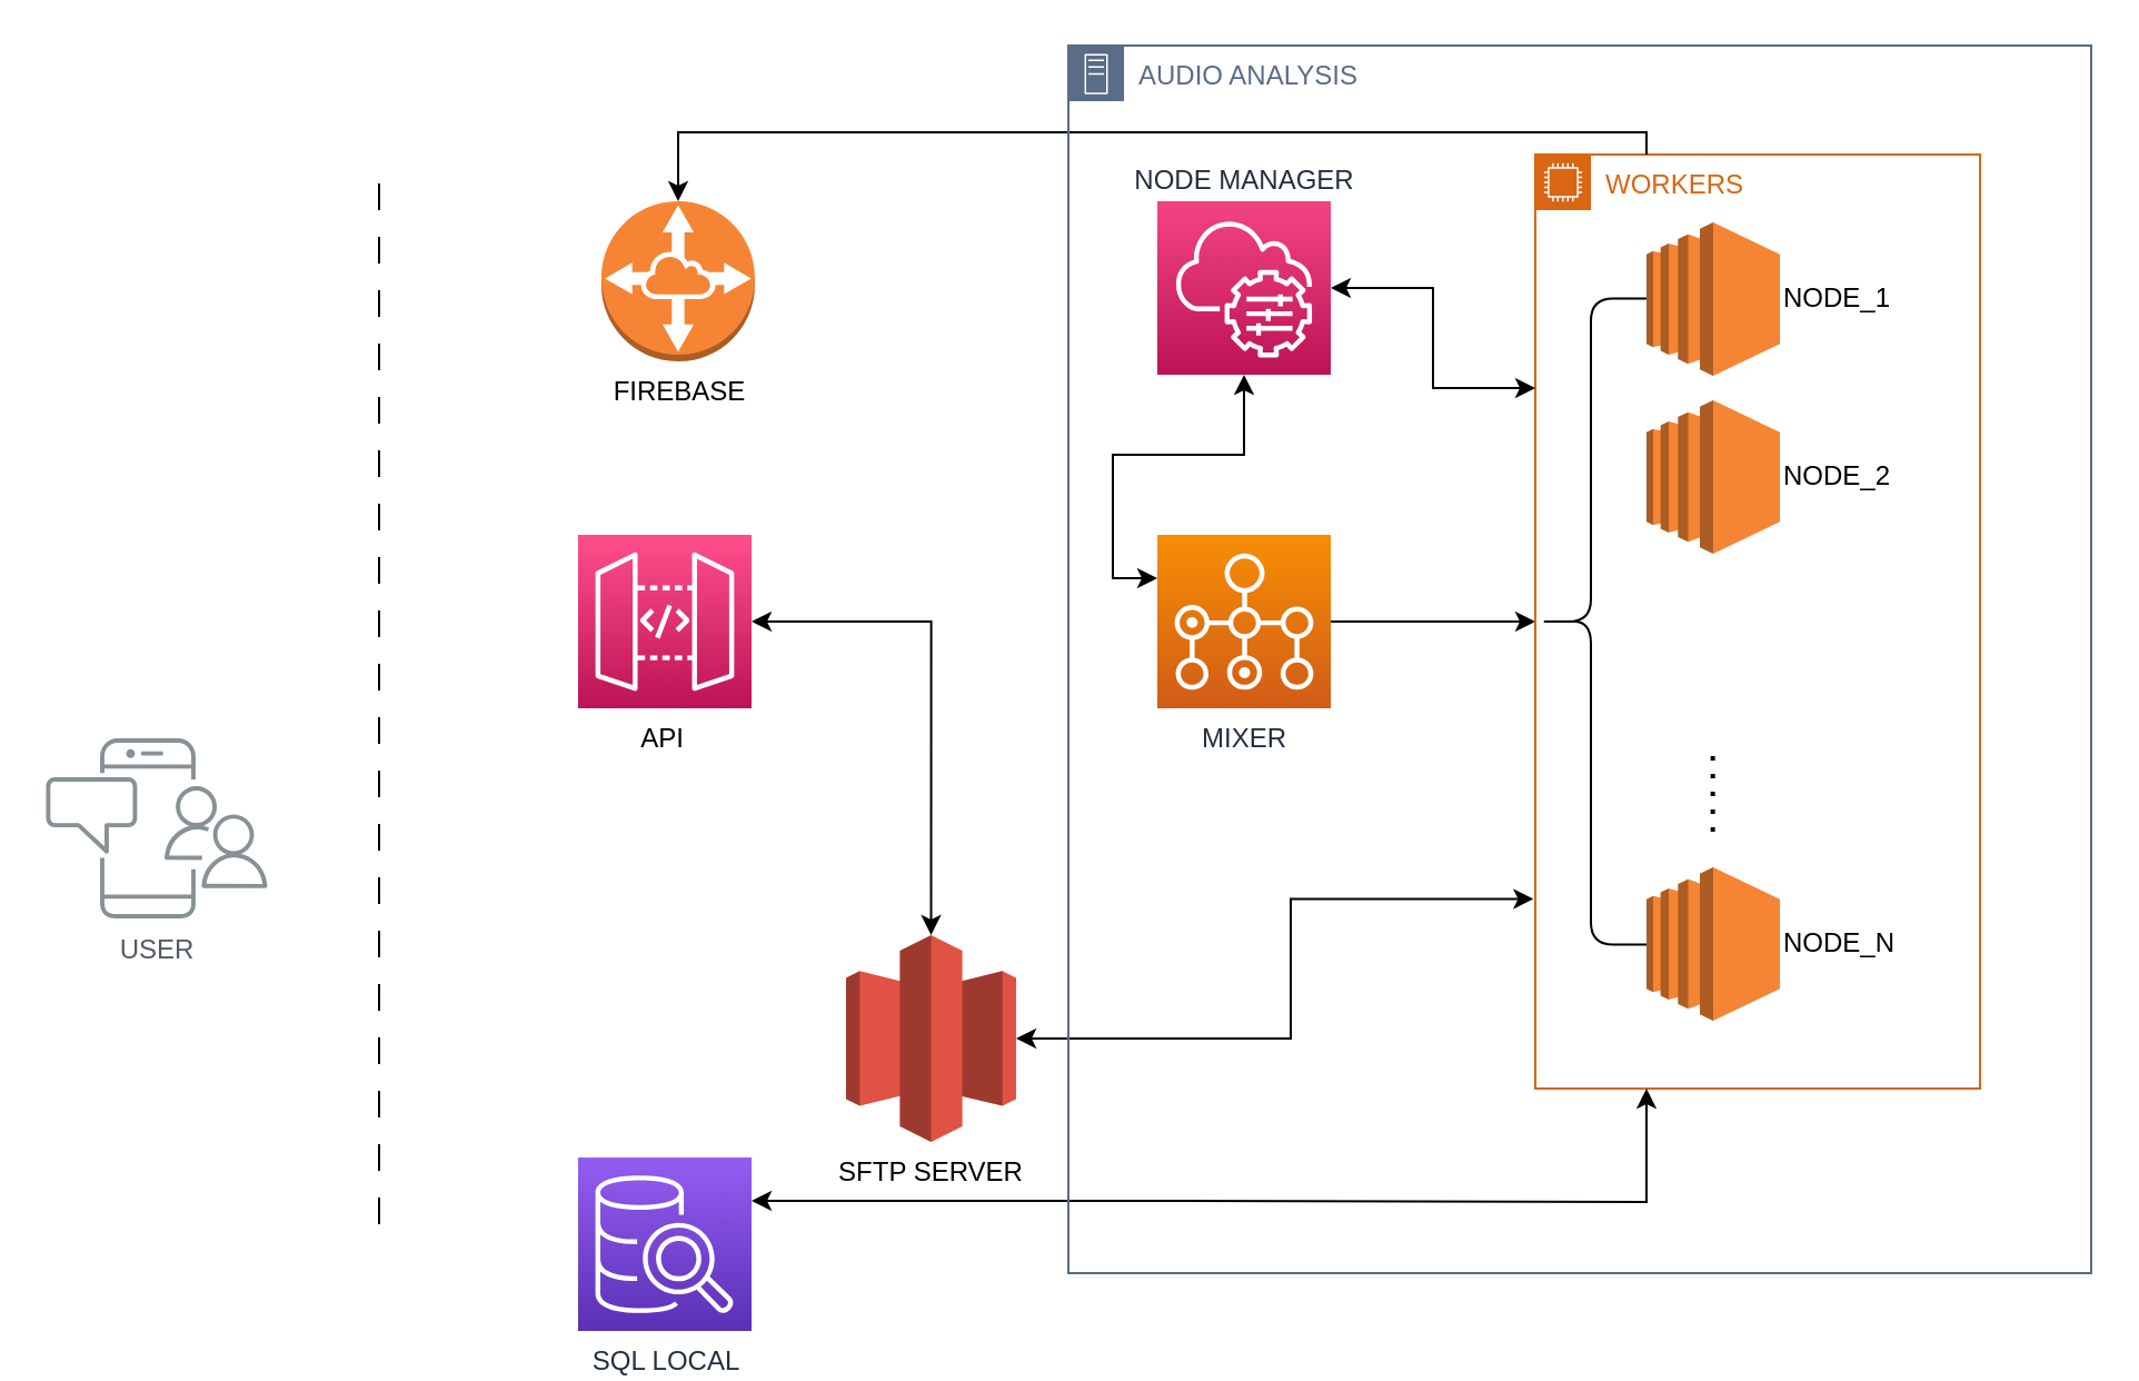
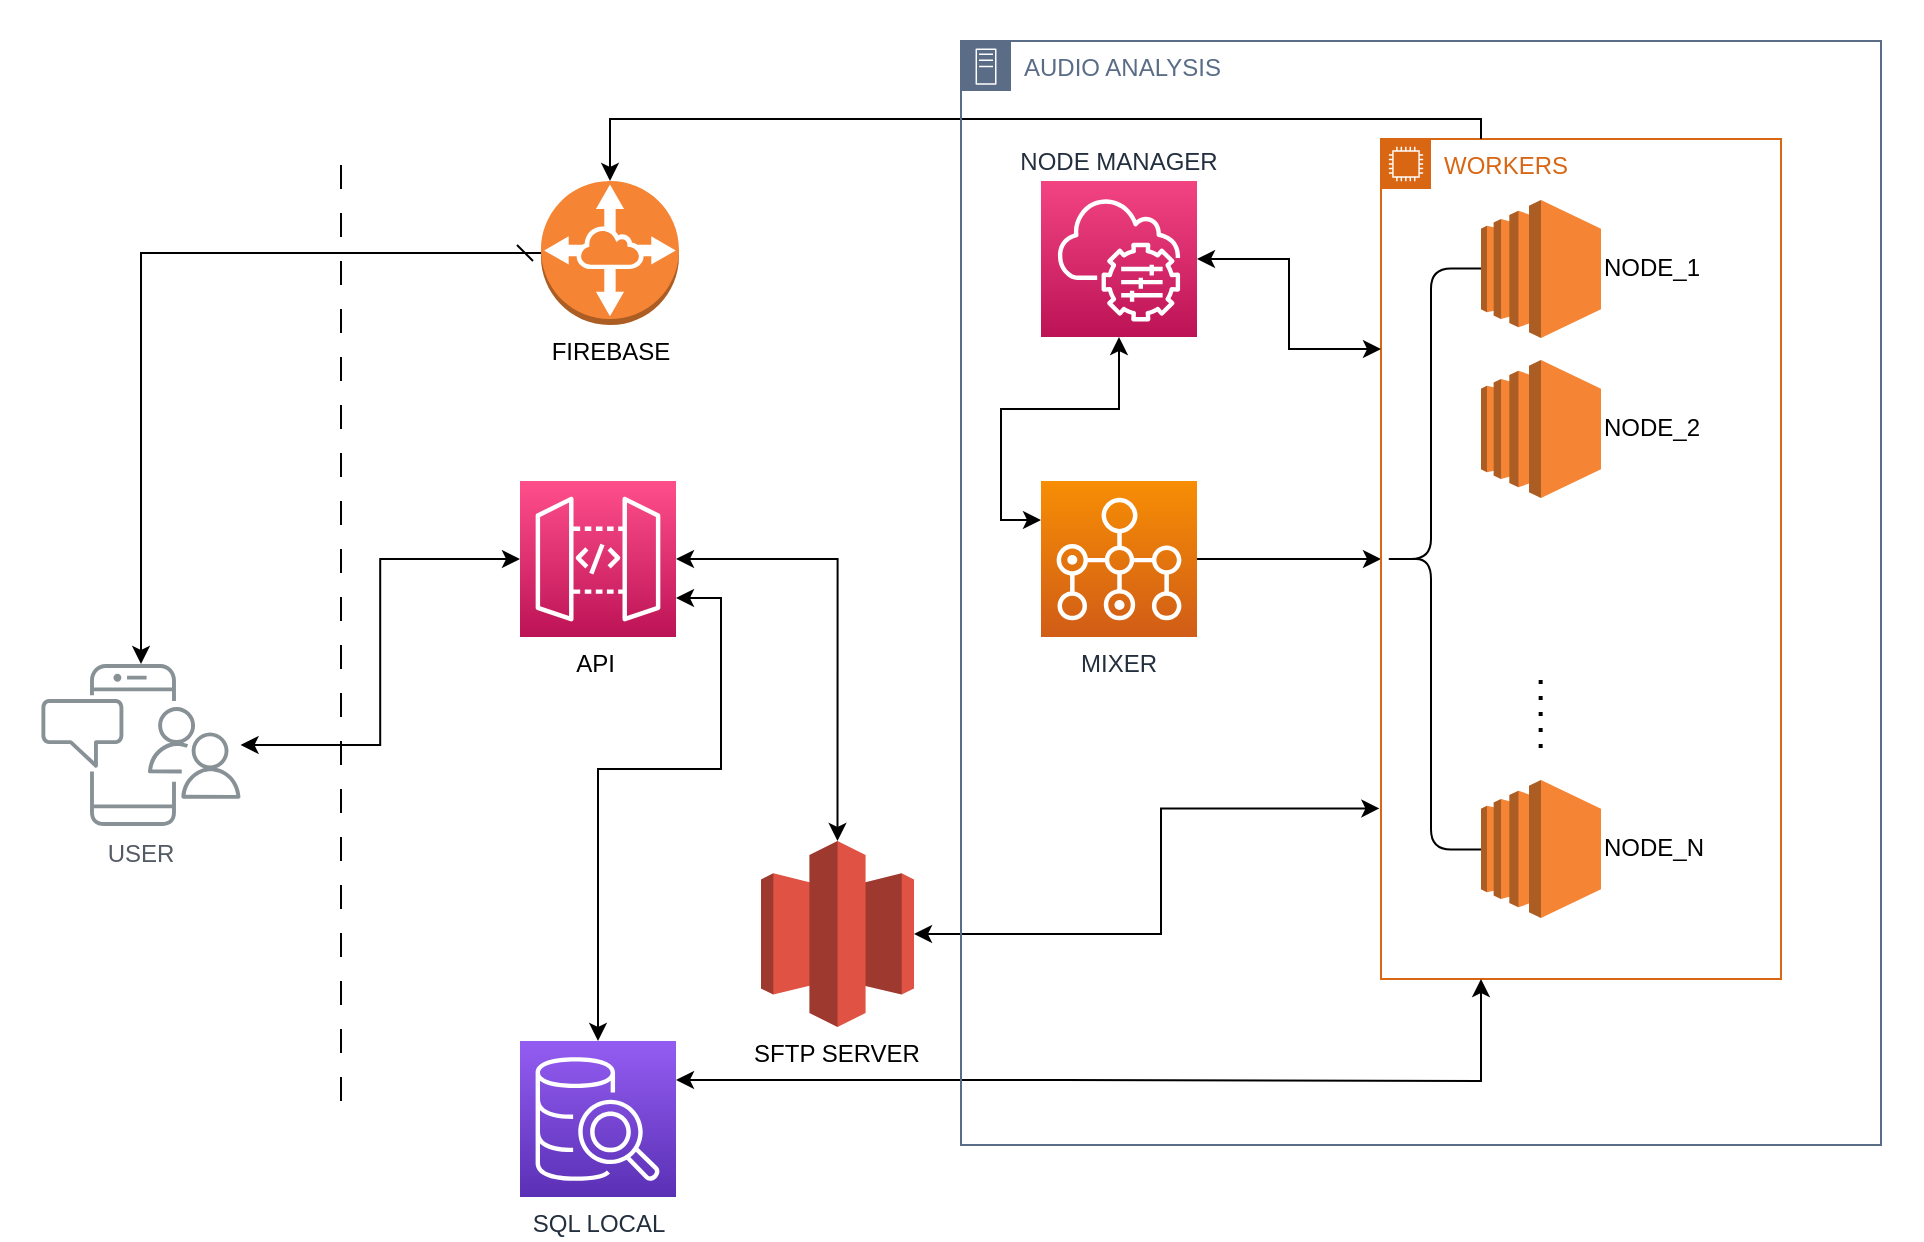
+ <mxCell id="10" value="" style="endArrow=dash;startArrow=classic;html=1;rounded=0;edgeStyle=orthogonalEdgeStyle;entryX=0;entryY=0.5;entryDx=0;entryDy=0;entryPerimeter=0;endFill=0;" parent="1" source="3" target="9" edge="1"><mxGeometry width="50" height="50" relative="1" as="geometry"><mxPoint x="419.5" y="310" as="sourcePoint" /><mxPoint x="80" y="140" as="targetPoint" /><Array as="points"><mxPoint x="70" y="126" /></Array></mxGeometry></mxCell>
+ <mxCell id="5" value="" style="endArrow=classic;html=1;rounded=0;entryX=0;entryY=0.5;entryDx=0;entryDy=0;entryPerimeter=0;edgeStyle=orthogonalEdgeStyle;startArrow=classic;startFill=1;" parent="1" source="3" target="4" edge="1"><mxGeometry width="50" height="50" relative="1" as="geometry"><mxPoint x="419.5" y="310" as="sourcePoint" /><mxPoint x="469.5" y="260" as="targetPoint" /></mxGeometry></mxCell>
+ <mxCell id="7" value="" style="endArrow=classic;html=1;rounded=0;entryX=0.5;entryY=0;entryDx=0;entryDy=0;entryPerimeter=0;exitX=1;exitY=0.75;exitDx=0;exitDy=0;exitPerimeter=0;edgeStyle=orthogonalEdgeStyle;startArrow=classic;startFill=1;" parent="1" source="4" target="6" edge="1"><mxGeometry width="50" height="50" relative="1" as="geometry"><mxPoint x="469.5" y="260" as="sourcePoint" /><mxPoint x="419.5" y="310" as="targetPoint" /><Array as="points"><mxPoint x="360" y="299" /><mxPoint x="360" y="384" /><mxPoint x="299" y="384" /></Array></mxGeometry></mxCell>
